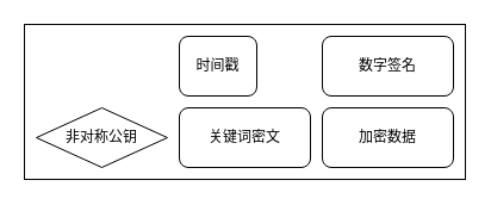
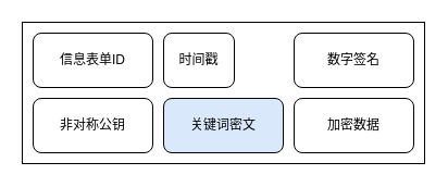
+ <mxCell id="4" value="信息表单ID" style="rounded=1;whiteSpace=wrap;html=1;" vertex="1" parent="1"><mxGeometry x="30" y="30" width="110" height="50" as="geometry" /></mxCell>
- <mxCell id="6" value="非对称公钥" style="rhombus;whiteSpace=wrap;html=1;" vertex="1" parent="1"><mxGeometry x="30" y="90" width="110" height="50" as="geometry" /></mxCell>
+ <mxCell id="6" value="非对称公钥" style="rounded=1;whiteSpace=wrap;html=1;" vertex="1" parent="1"><mxGeometry x="30" y="90" width="110" height="50" as="geometry" /></mxCell>
- <mxCell id="7" value="关键词密文" style="rounded=1;whiteSpace=wrap;html=1;" vertex="1" parent="1"><mxGeometry x="150" y="90" width="110" height="50" as="geometry" /></mxCell>
+ <mxCell id="7" value="关键词密文" style="rounded=1;whiteSpace=wrap;html=1;fillColor=#dae8fc;" vertex="1" parent="1"><mxGeometry x="150" y="90" width="110" height="50" as="geometry" /></mxCell>
